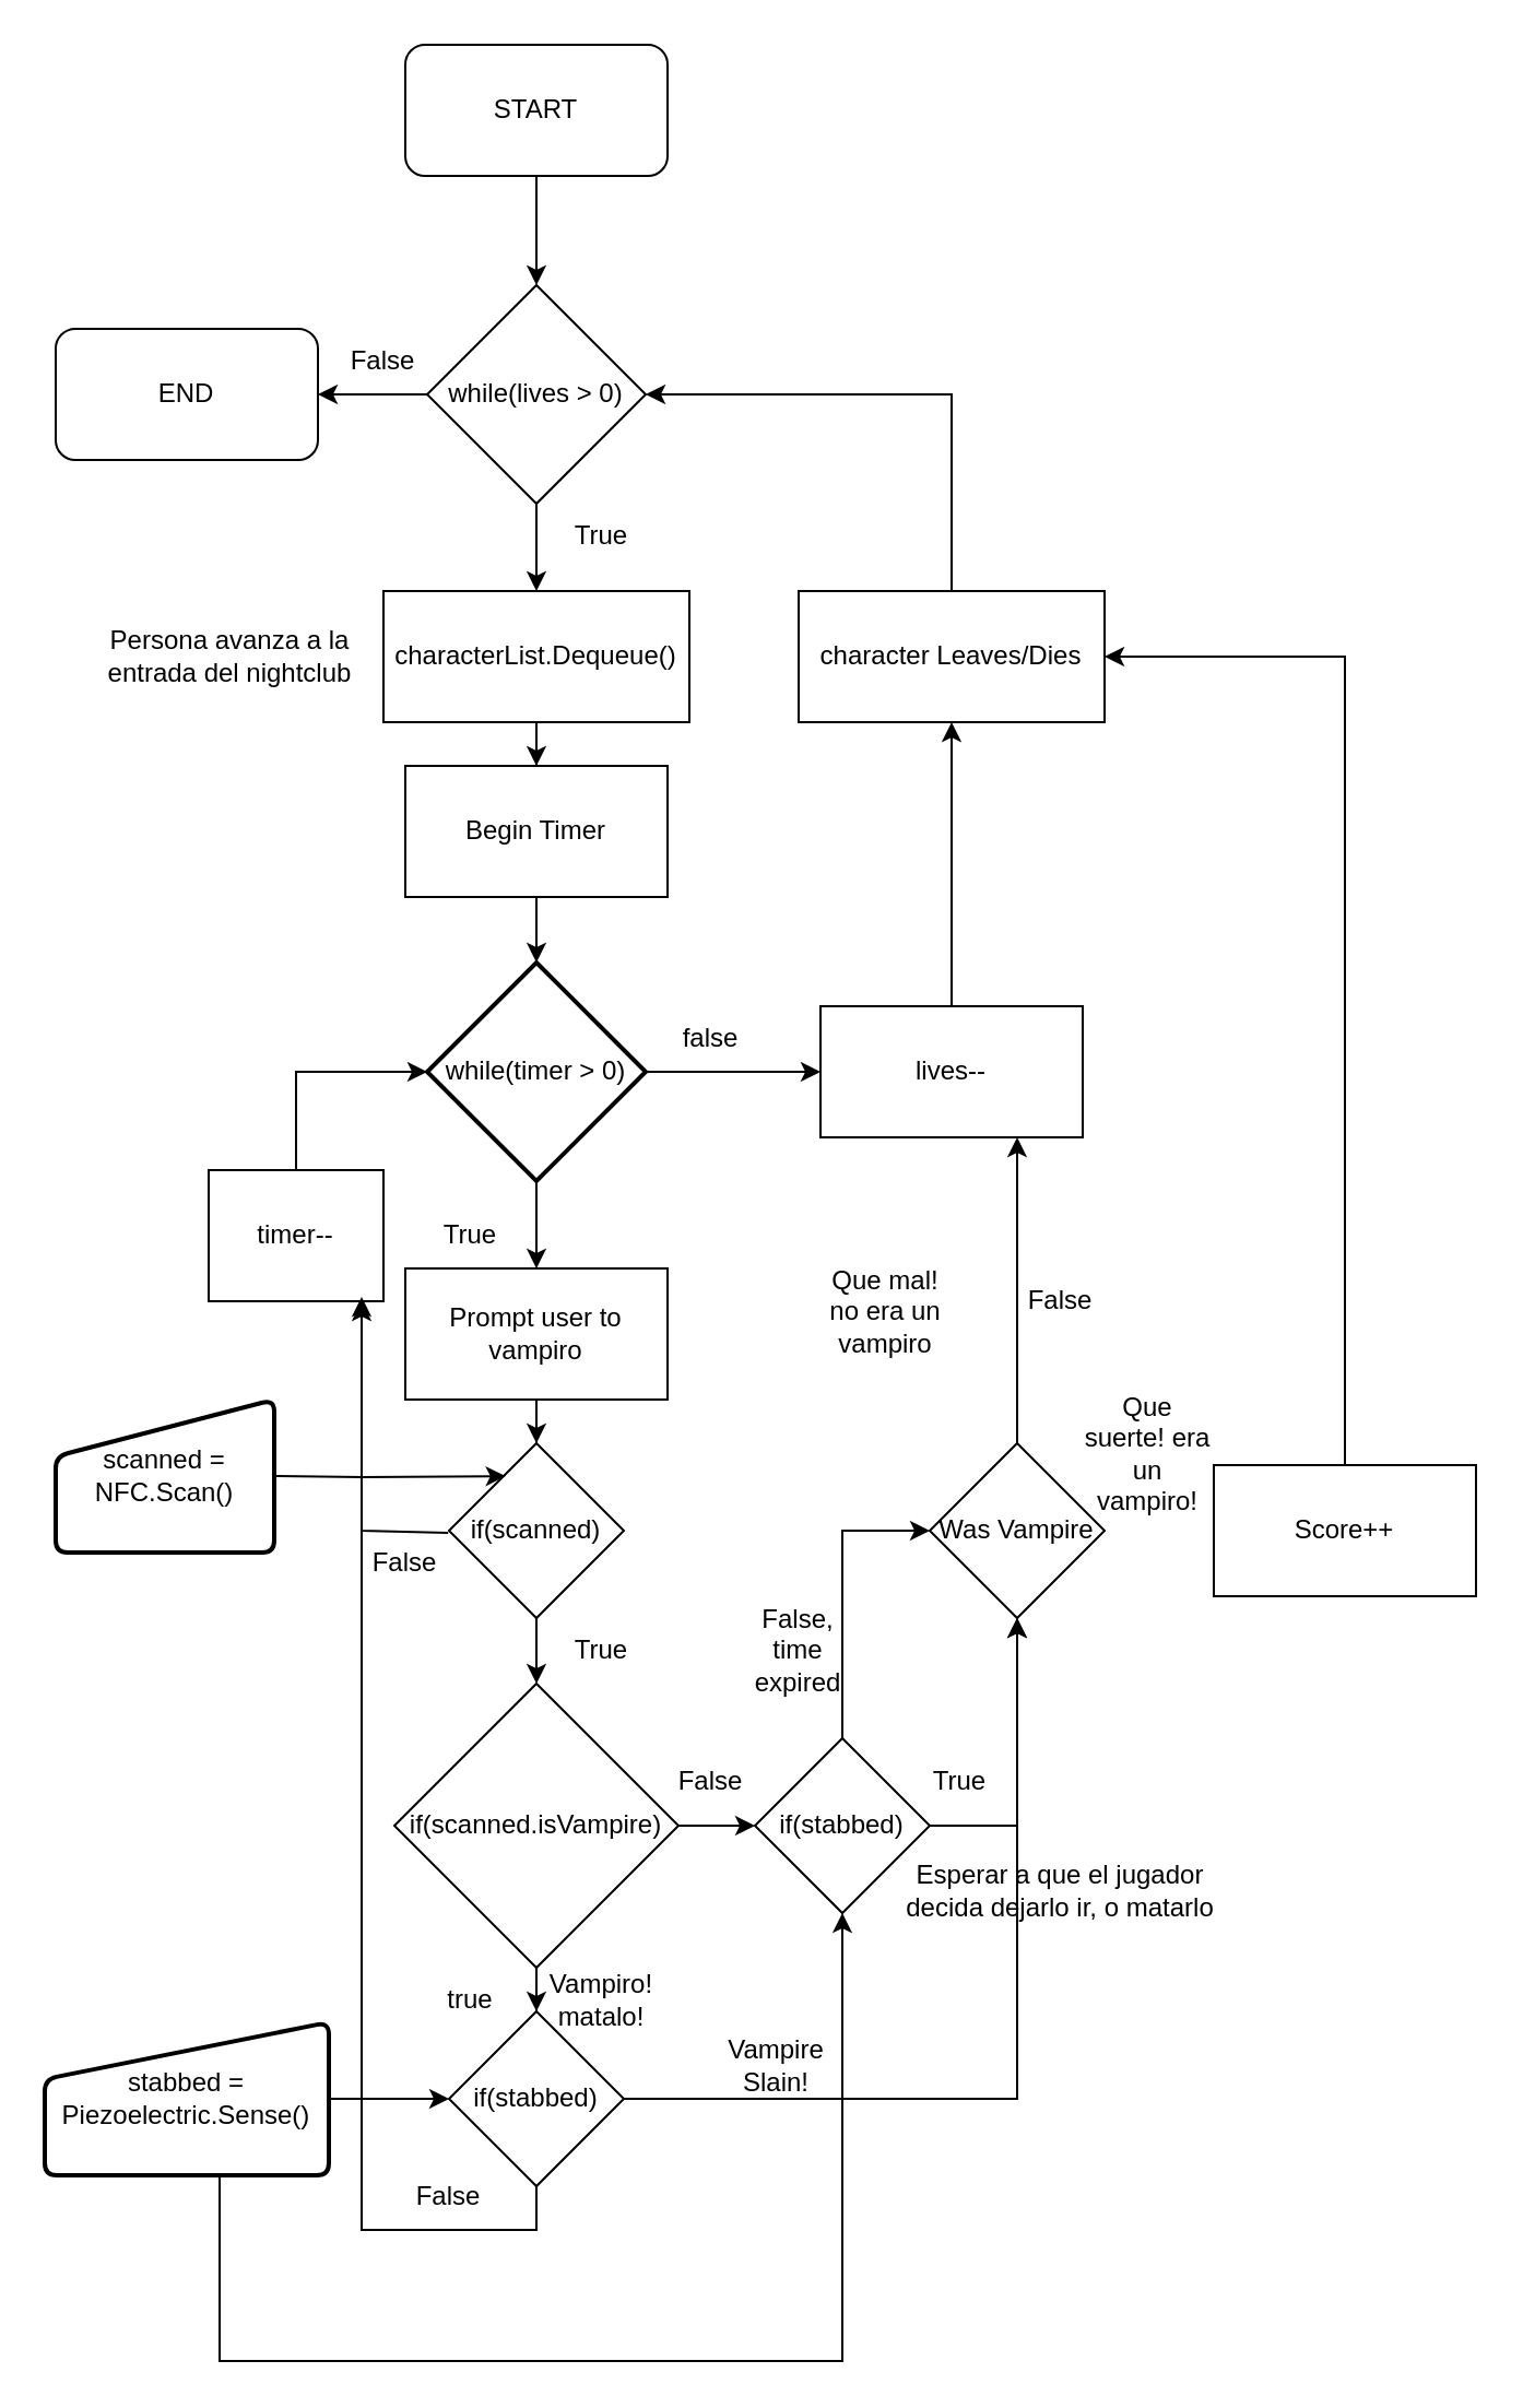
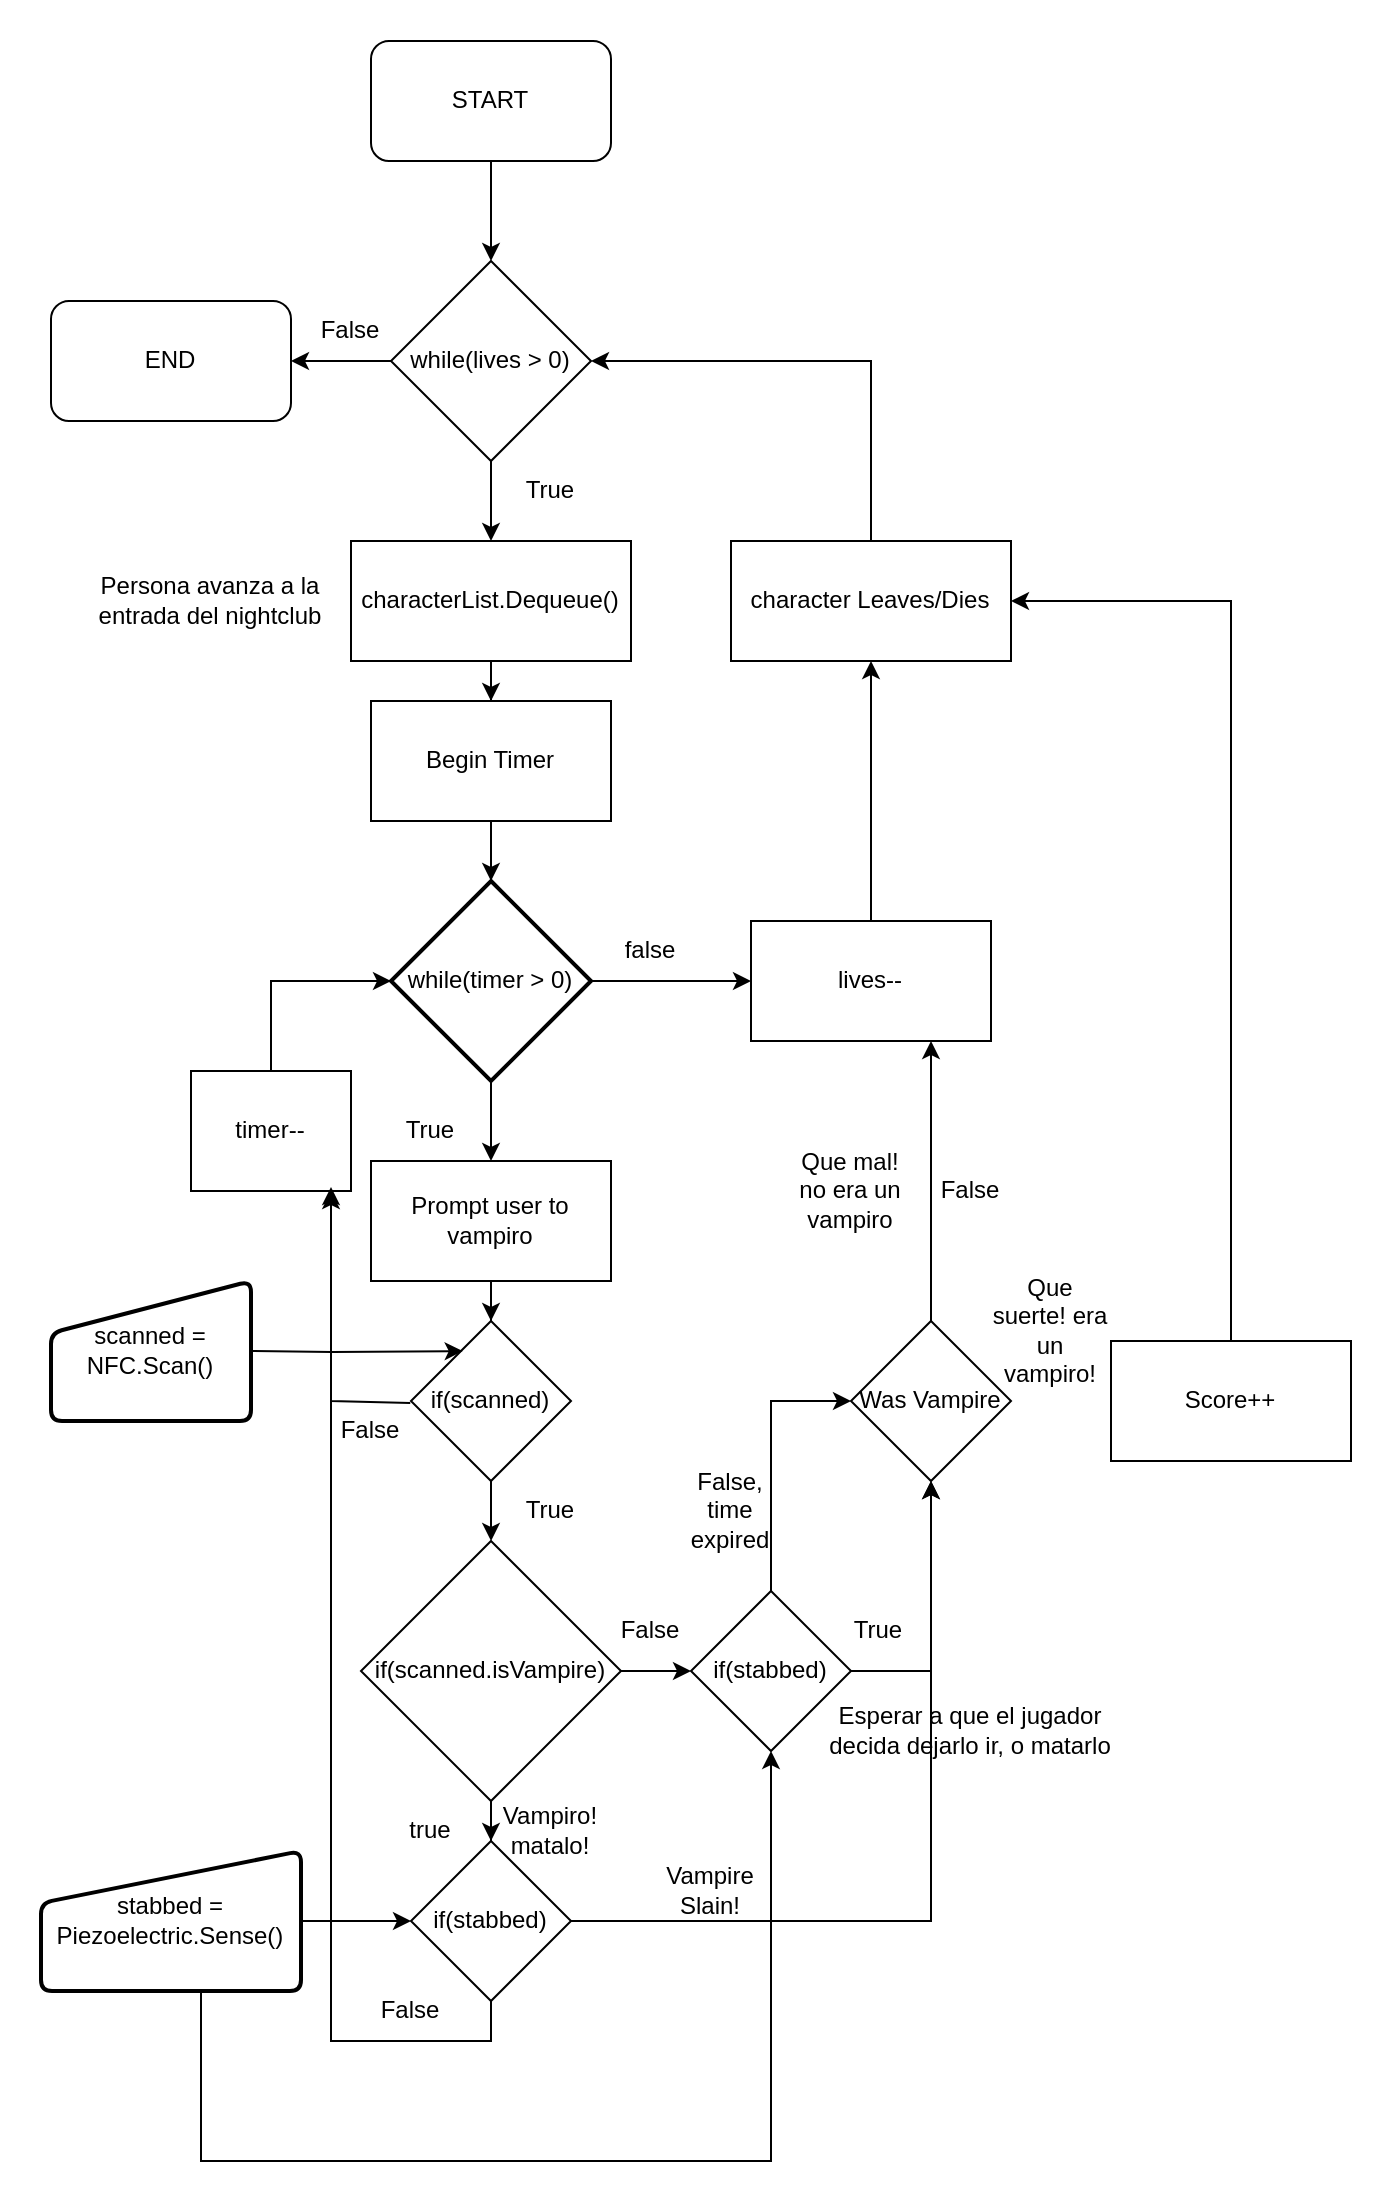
- <mxCell id="58" value="Que mal! no era un vampiro" style="text;html=1;align=center;verticalAlign=middle;whiteSpace=wrap;rounded=0;" vertex="1" parent="1"><mxGeometry x="375" y="585" width="60" height="30" as="geometry" /></mxCell>
+ <mxCell id="58" value="Que mal! no era un vampiro" style="text;html=1;align=center;verticalAlign=middle;whiteSpace=wrap;rounded=0;" vertex="1" parent="1"><mxGeometry x="395" y="580" width="60" height="30" as="geometry" /></mxCell>
